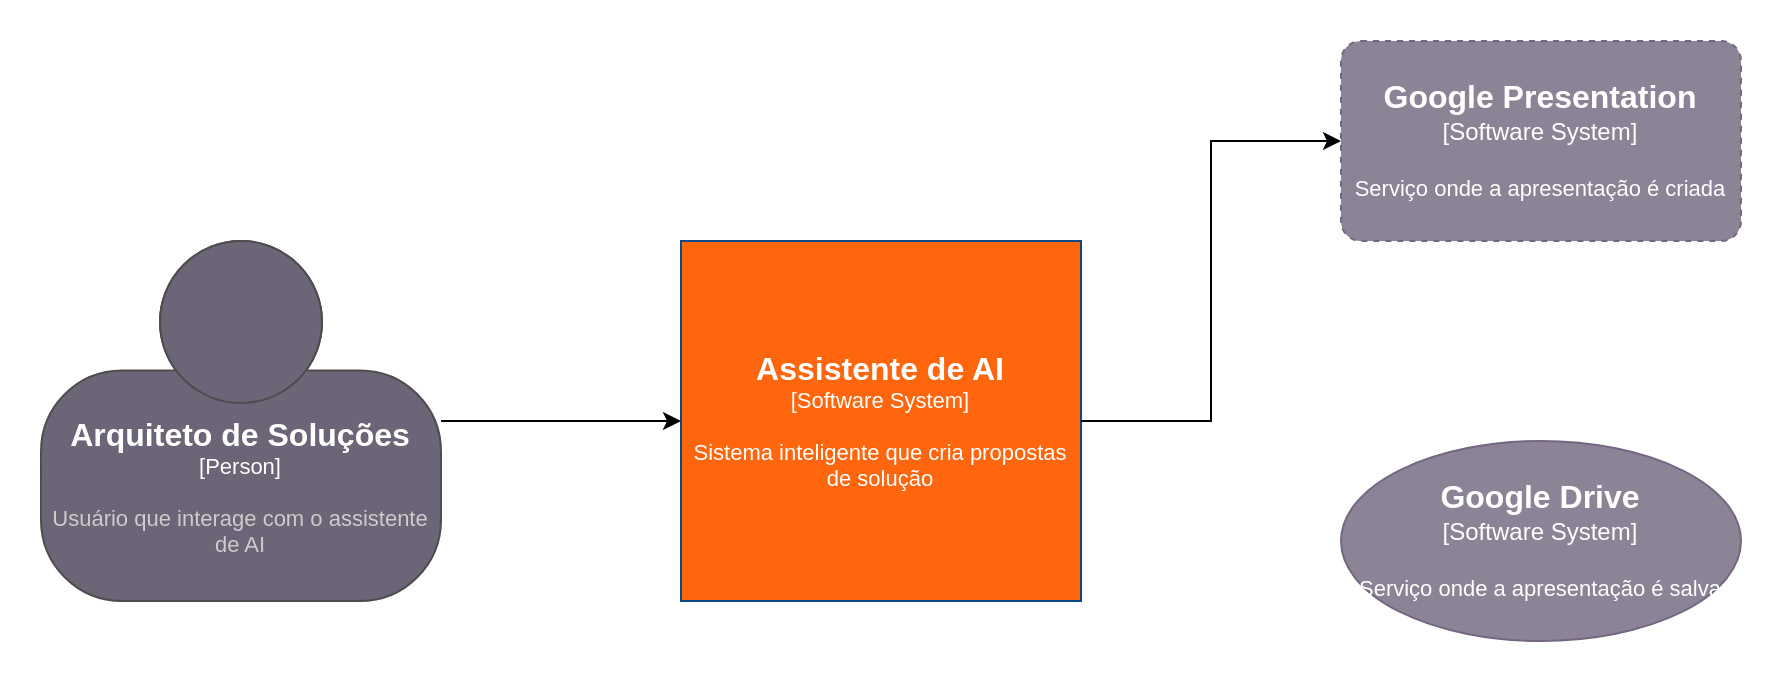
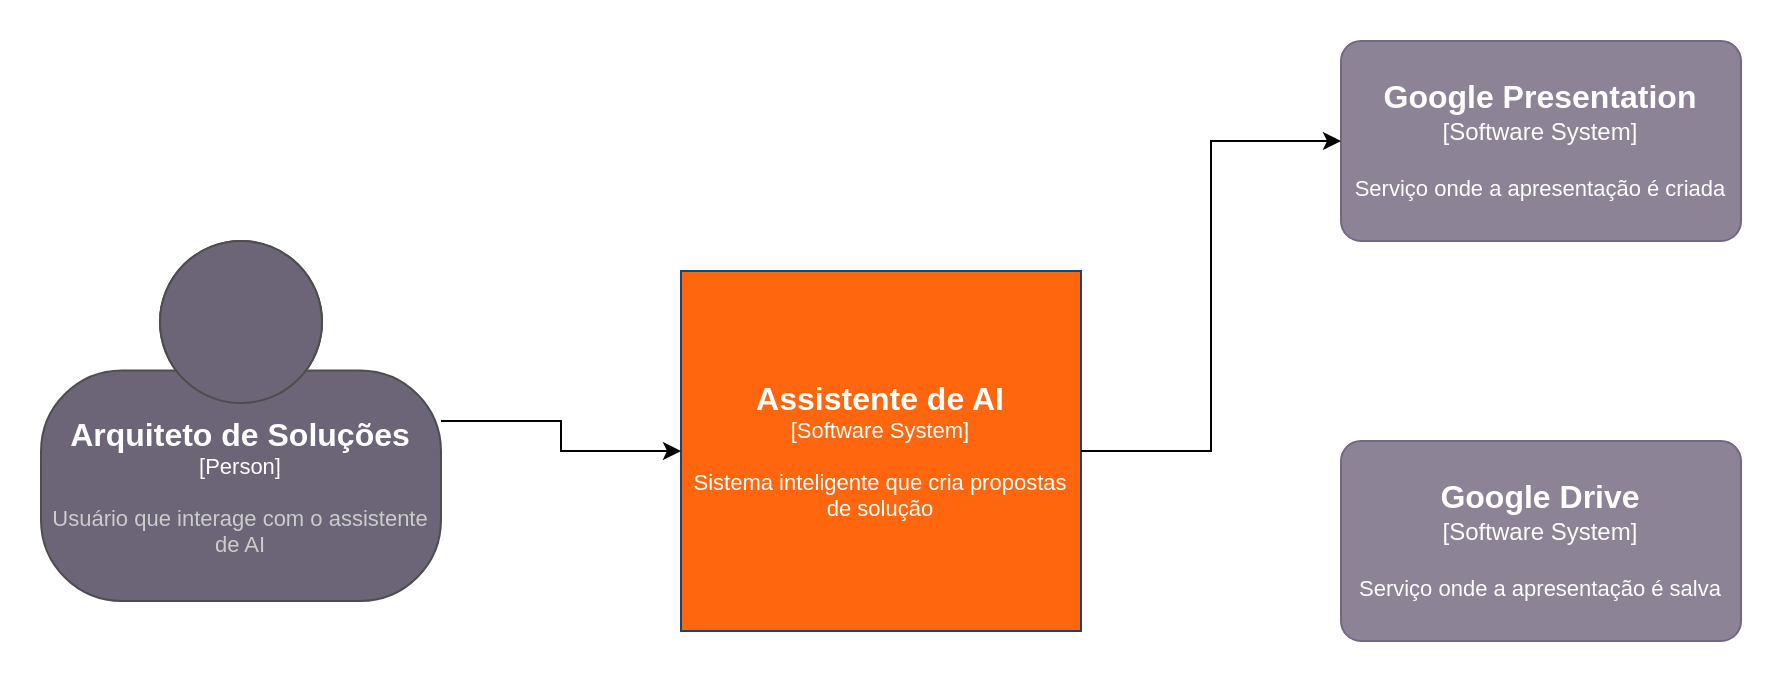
- <mxCell id="4" value="&lt;font style=&quot;font-size: 16px&quot;&gt;&lt;b&gt;Google Presentation&lt;/b&gt;&lt;/font&gt;&lt;div&gt;[Software System]&lt;/div&gt;&lt;br&gt;&lt;div&gt;&lt;font style=&quot;font-size: 11px&quot;&gt;&lt;font color=&quot;#fff&quot;&gt;Serviço onde a apresentação é criada&lt;/font&gt;&lt;/div&gt;" style="rounded=1;whiteSpace=wrap;html=1;labelBackgroundColor=none;fillColor=#8C8496;fontColor=#ffffff;align=center;arcSize=10;strokeColor=#736782;metaEdit=1;dashed=1;" parent="1" vertex="1"><mxGeometry x="670" y="20" width="200" height="100" as="geometry" /></mxCell>
+ <mxCell id="4" value="&lt;font style=&quot;font-size: 16px&quot;&gt;&lt;b&gt;Google Presentation&lt;/b&gt;&lt;/font&gt;&lt;div&gt;[Software System]&lt;/div&gt;&lt;br&gt;&lt;div&gt;&lt;font style=&quot;font-size: 11px&quot;&gt;&lt;font color=&quot;#fff&quot;&gt;Serviço onde a apresentação é criada&lt;/font&gt;&lt;/div&gt;" style="rounded=1;whiteSpace=wrap;html=1;labelBackgroundColor=none;fillColor=#8C8496;fontColor=#ffffff;align=center;arcSize=10;strokeColor=#736782;metaEdit=1;" parent="1" vertex="1"><mxGeometry x="670" y="20" width="200" height="100" as="geometry" /></mxCell>
- <mxCell id="3" value="&lt;font style=&quot;font-size: 16px&quot;&gt;&lt;b&gt;Assistente de AI&lt;/b&gt;&lt;/font&gt;&lt;div&gt;[Software System]&lt;/div&gt;&lt;br&gt;&lt;div&gt;&lt;font style=&quot;font-size: 11px&quot;&gt;&lt;font color=&quot;#fff&quot;&gt;Sistema inteligente que cria propostas de solução&lt;/font&gt;&lt;/div&gt;" style="html=1;fontSize=11;dashed=0;whiteSpace=wrap;fillColor=#FF660D;strokeColor=#0b4884;fontColor=#ffffff;shape=mxgraph.c4.system;align=center;metaEdit=1;" parent="1" vertex="1"><mxGeometry x="340" y="120" width="200" height="180" as="geometry" /></mxCell>
+ <mxCell id="3" value="&lt;font style=&quot;font-size: 16px&quot;&gt;&lt;b&gt;Assistente de AI&lt;/b&gt;&lt;/font&gt;&lt;div&gt;[Software System]&lt;/div&gt;&lt;br&gt;&lt;div&gt;&lt;font style=&quot;font-size: 11px&quot;&gt;&lt;font color=&quot;#fff&quot;&gt;Sistema inteligente que cria propostas de solução&lt;/font&gt;&lt;/div&gt;" style="html=1;fontSize=11;dashed=0;whiteSpace=wrap;fillColor=#FF660D;strokeColor=#0b4884;fontColor=#ffffff;shape=mxgraph.c4.system;align=center;metaEdit=1;" parent="1" vertex="1"><mxGeometry x="340" y="135" width="200" height="180" as="geometry" /></mxCell>
- <mxCell id="5" value="&lt;font style=&quot;font-size: 16px&quot;&gt;&lt;b&gt;Google Drive&lt;/b&gt;&lt;/font&gt;&lt;div&gt;[Software System]&lt;/div&gt;&lt;br&gt;&lt;div&gt;&lt;font style=&quot;font-size: 11px&quot;&gt;&lt;font color=&quot;#fff&quot;&gt;Serviço onde a apresentação é salva&lt;/font&gt;&lt;/div&gt;" style="ellipse;whiteSpace=wrap;html=1;labelBackgroundColor=none;fillColor=#8C8496;fontColor=#ffffff;align=center;arcSize=10;strokeColor=#736782;metaEdit=1;" parent="1" vertex="1"><mxGeometry x="670" y="220" width="200" height="100" as="geometry" /></mxCell>
+ <mxCell id="5" value="&lt;font style=&quot;font-size: 16px&quot;&gt;&lt;b&gt;Google Drive&lt;/b&gt;&lt;/font&gt;&lt;div&gt;[Software System]&lt;/div&gt;&lt;br&gt;&lt;div&gt;&lt;font style=&quot;font-size: 11px&quot;&gt;&lt;font color=&quot;#fff&quot;&gt;Serviço onde a apresentação é salva&lt;/font&gt;&lt;/div&gt;" style="rounded=1;whiteSpace=wrap;html=1;labelBackgroundColor=none;fillColor=#8C8496;fontColor=#ffffff;align=center;arcSize=10;strokeColor=#736782;metaEdit=1;" parent="1" vertex="1"><mxGeometry x="670" y="220" width="200" height="100" as="geometry" /></mxCell>
